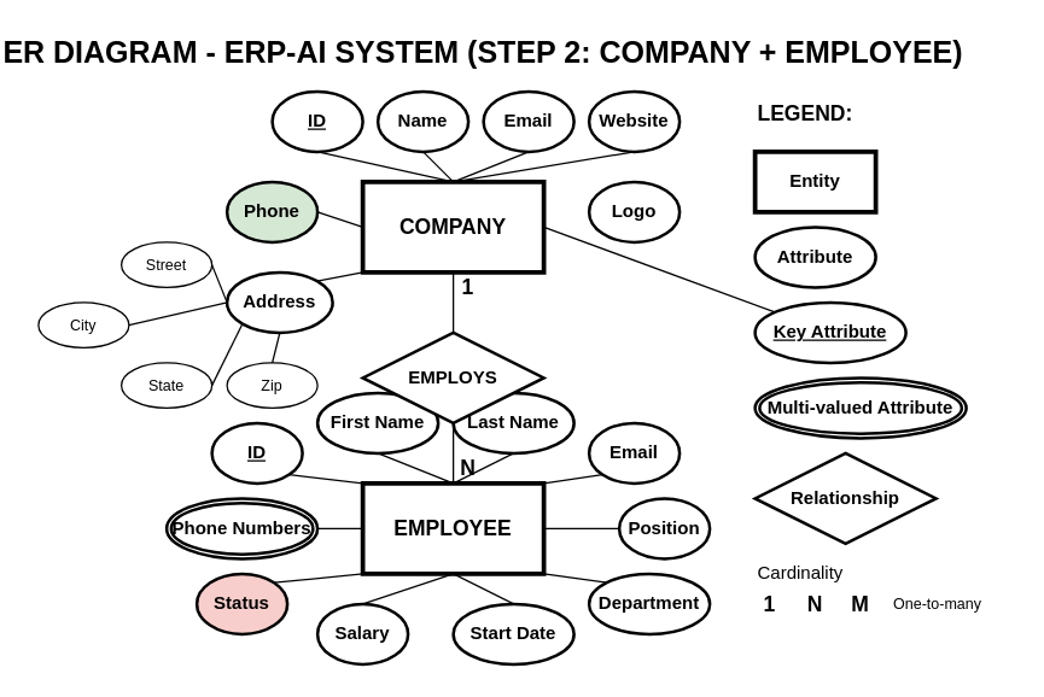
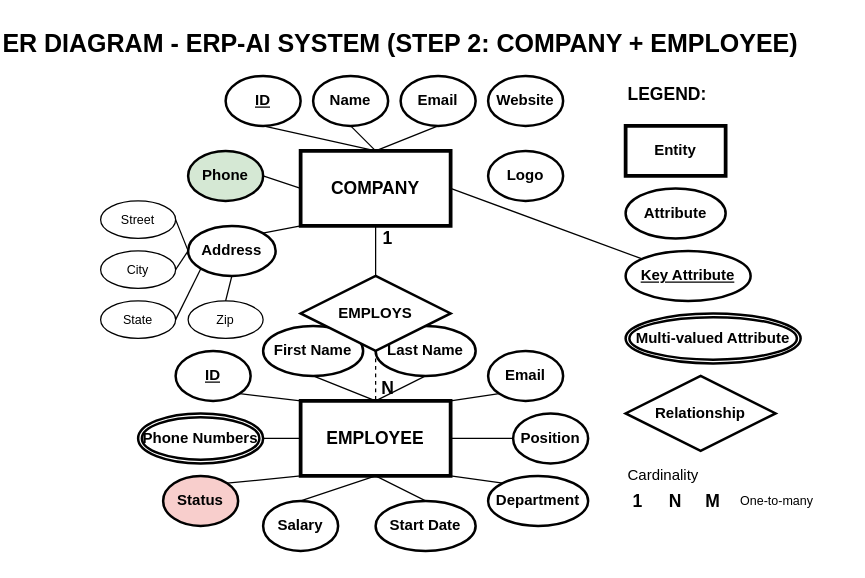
- <mxCell id="18" value="" style="endArrow=none;html=1;rounded=0;exitX=0.5;exitY=0;exitDx=0;exitDy=0;entryX=0.5;entryY=1;entryDx=0;entryDy=0;" parent="1" source="3" target="7" edge="1"><mxGeometry relative="1" as="geometry" /></mxCell>
- <mxCell id="12" value="City" style="ellipse;whiteSpace=wrap;html=1;align=center;fontStyle=0;strokeWidth=1;fillColor=#FFFFFF;fontSize=10;" parent="1" vertex="1"><mxGeometry x="25" y="200" width="60" height="30" as="geometry" /></mxCell>
+ <mxCell id="12" value="City" style="ellipse;whiteSpace=wrap;html=1;align=center;fontStyle=0;strokeWidth=1;fillColor=#FFFFFF;fontSize=10;" parent="1" vertex="1"><mxGeometry x="80" y="200" width="60" height="30" as="geometry" /></mxCell>
- <mxCell id="49" value="" style="endArrow=none;html=1;rounded=0;exitX=0.5;exitY=1;exitDx=0;exitDy=0;entryX=0.5;entryY=0;entryDx=0;entryDy=0;" parent="1" source="47" target="26" edge="1"><mxGeometry relative="1" as="geometry" /></mxCell>
+ <mxCell id="49" value="" style="endArrow=none;html=1;rounded=0;exitX=0.5;exitY=1;exitDx=0;exitDy=0;entryX=0.5;entryY=0;entryDx=0;entryDy=0;dashed=1;" parent="1" source="47" target="26" edge="1"><mxGeometry relative="1" as="geometry" /></mxCell>
